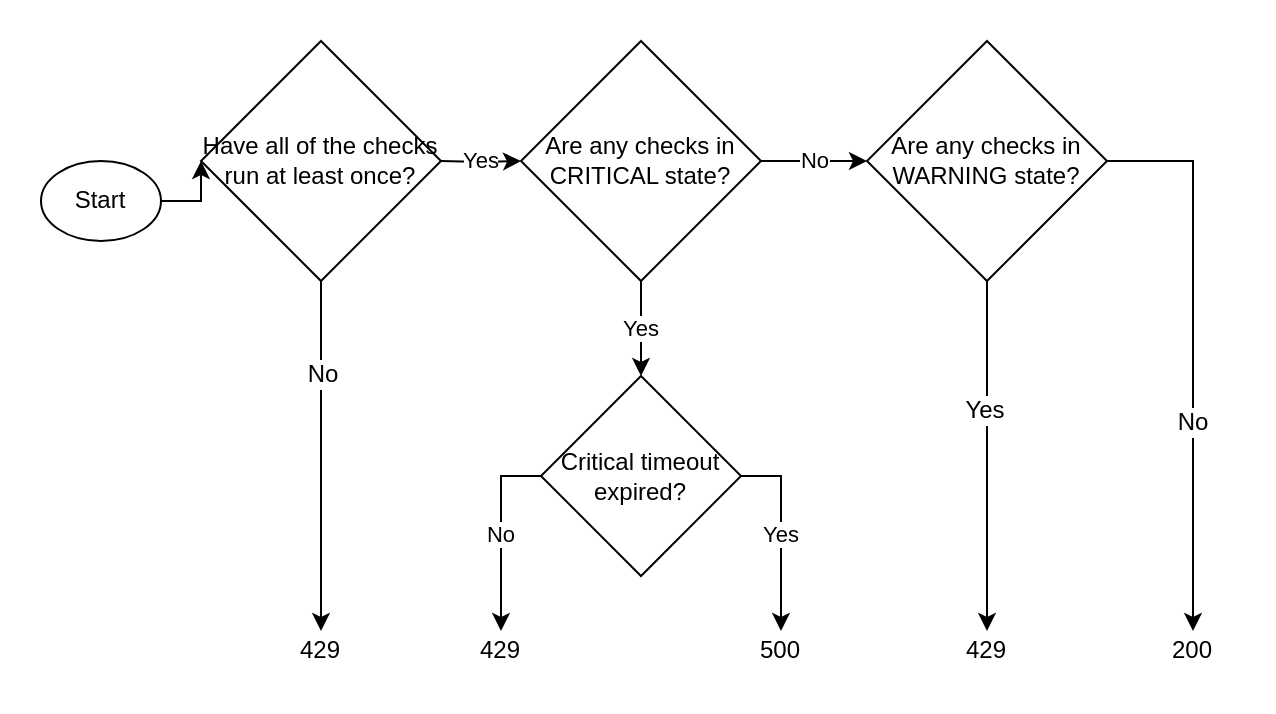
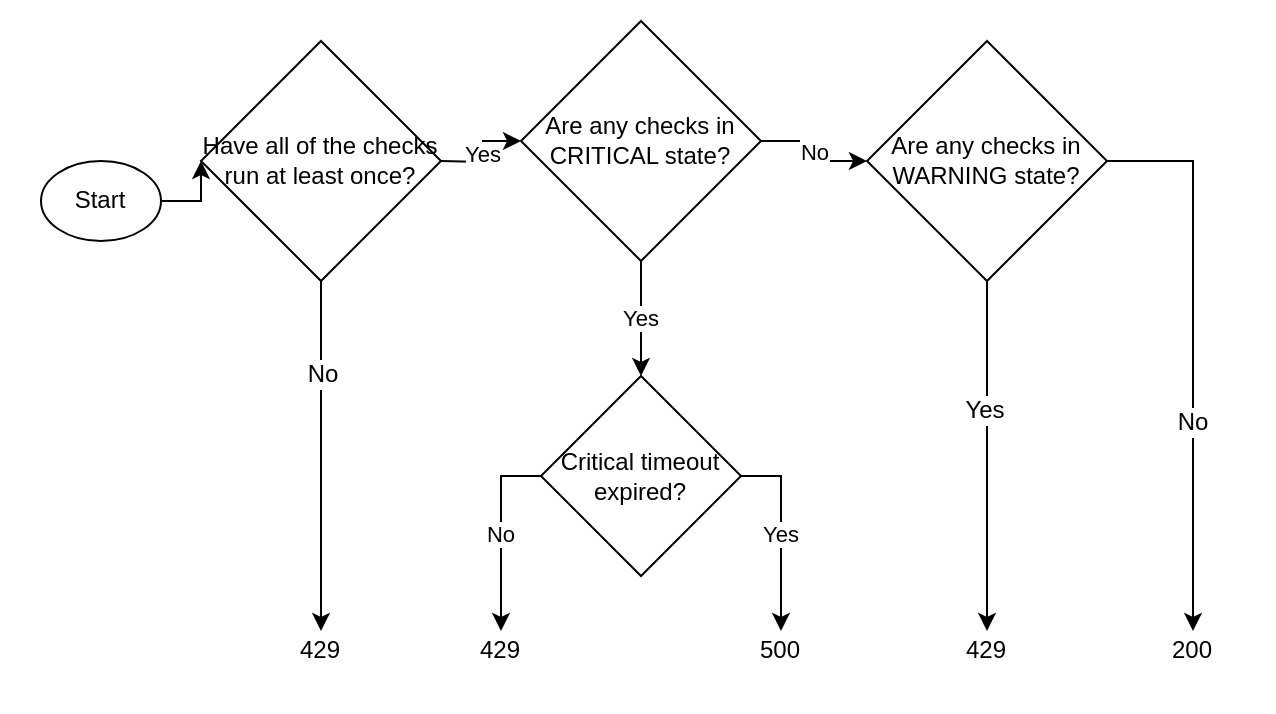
- <mxCell id="8" value="Are any checks in CRITICAL state?" style="rhombus;whiteSpace=wrap;html=1;" vertex="1" parent="1"><mxGeometry x="260" y="20" width="120" height="120" as="geometry" /></mxCell>
+ <mxCell id="8" value="Are any checks in CRITICAL state?" style="rhombus;whiteSpace=wrap;html=1;" vertex="1" parent="1"><mxGeometry x="260" y="10" width="120" height="120" as="geometry" /></mxCell>
